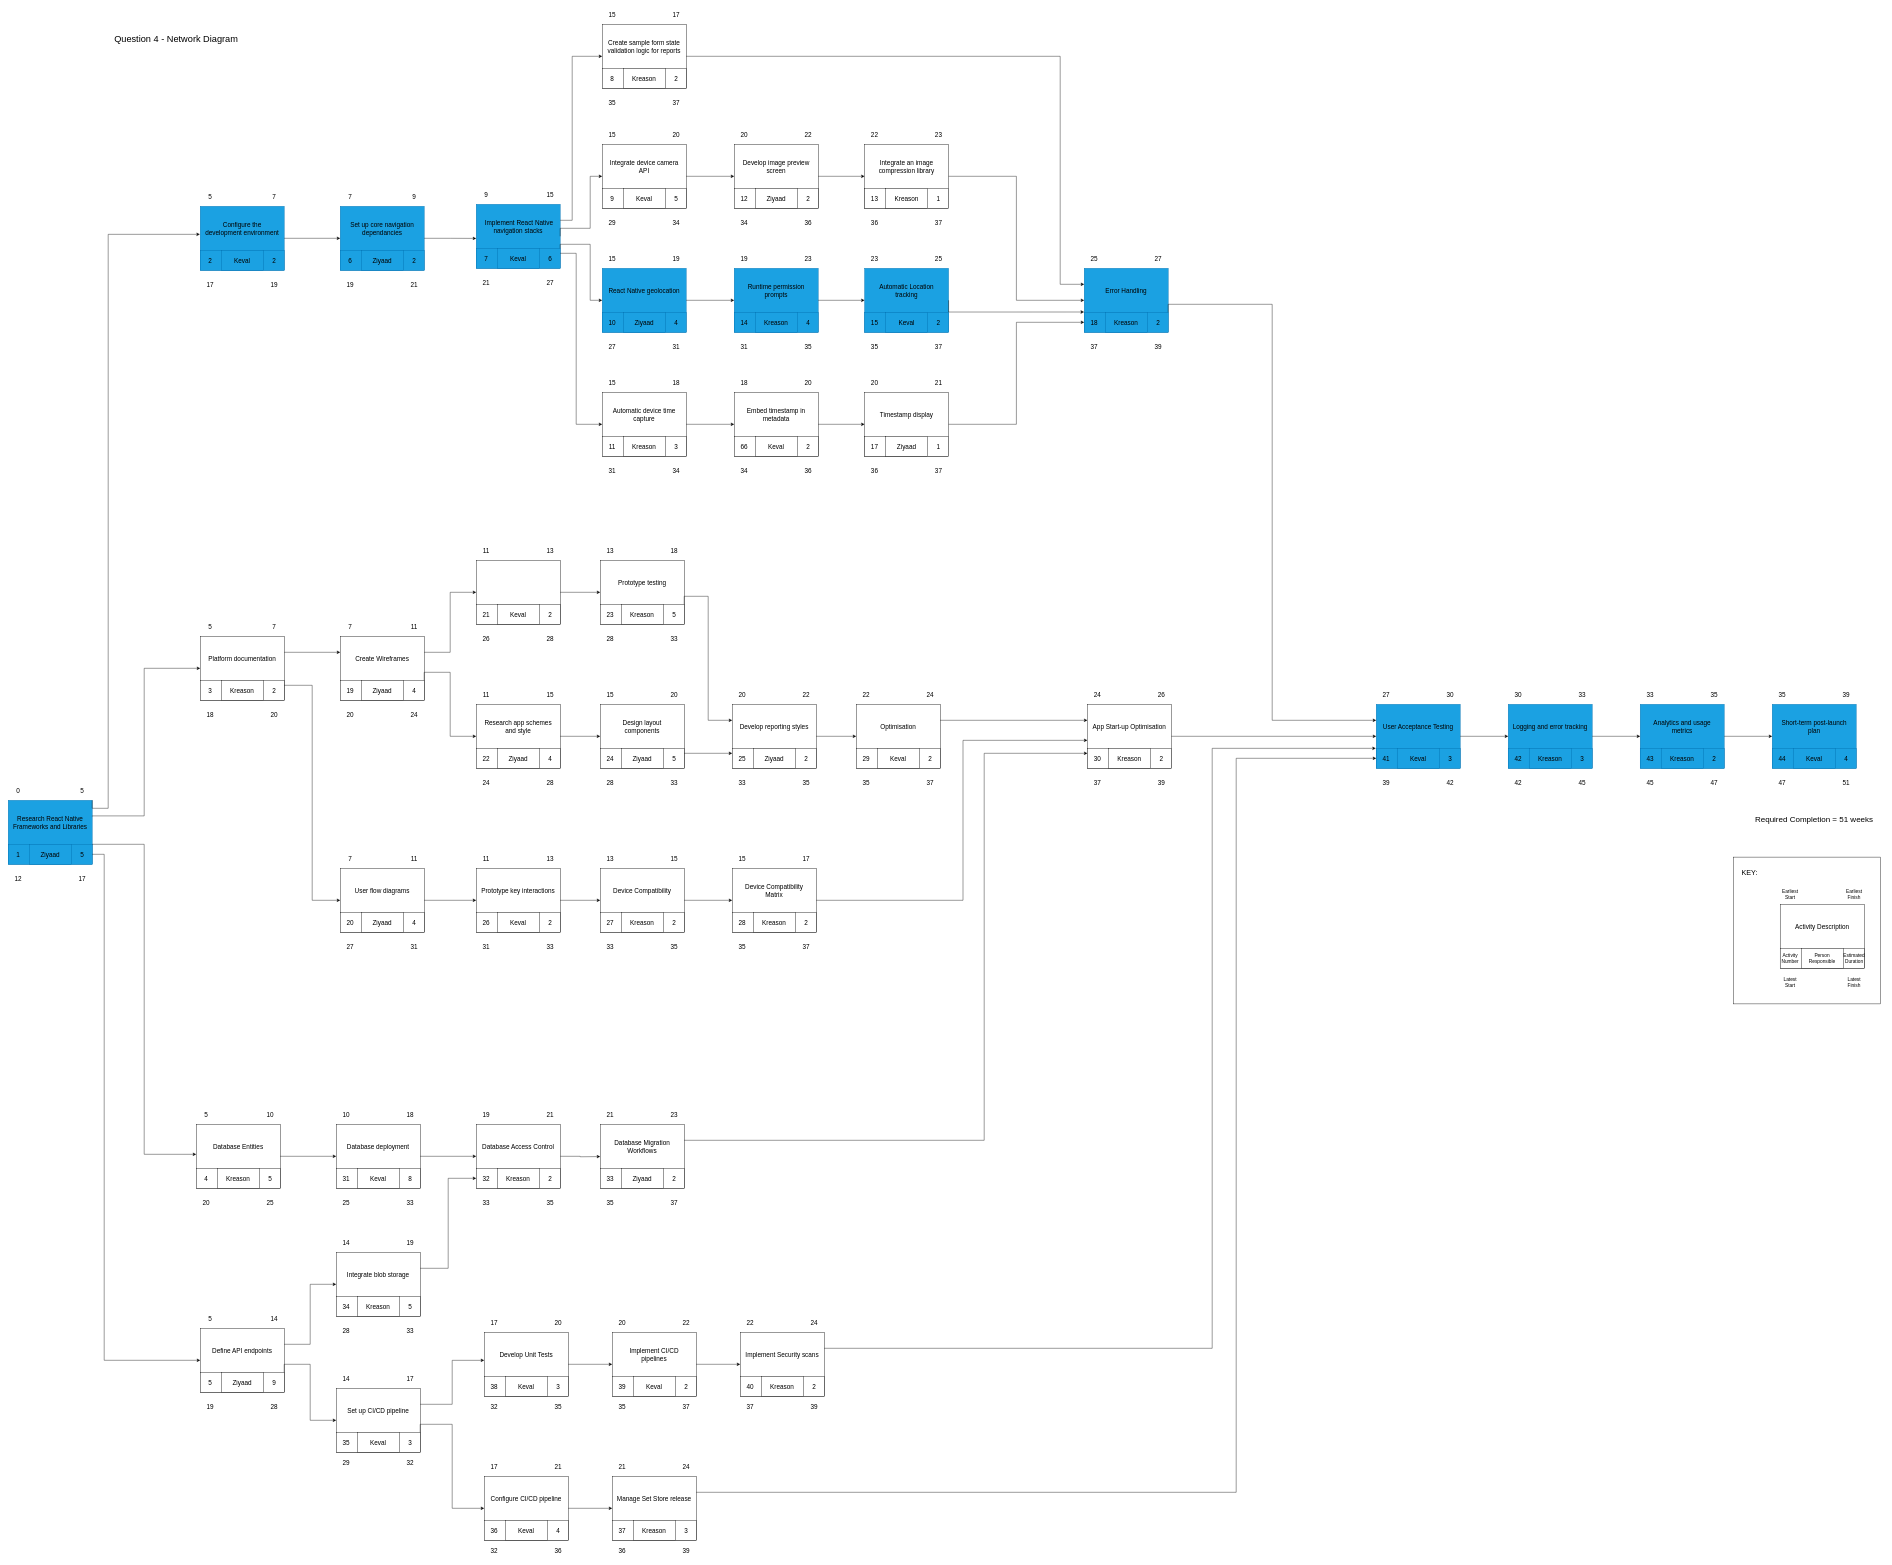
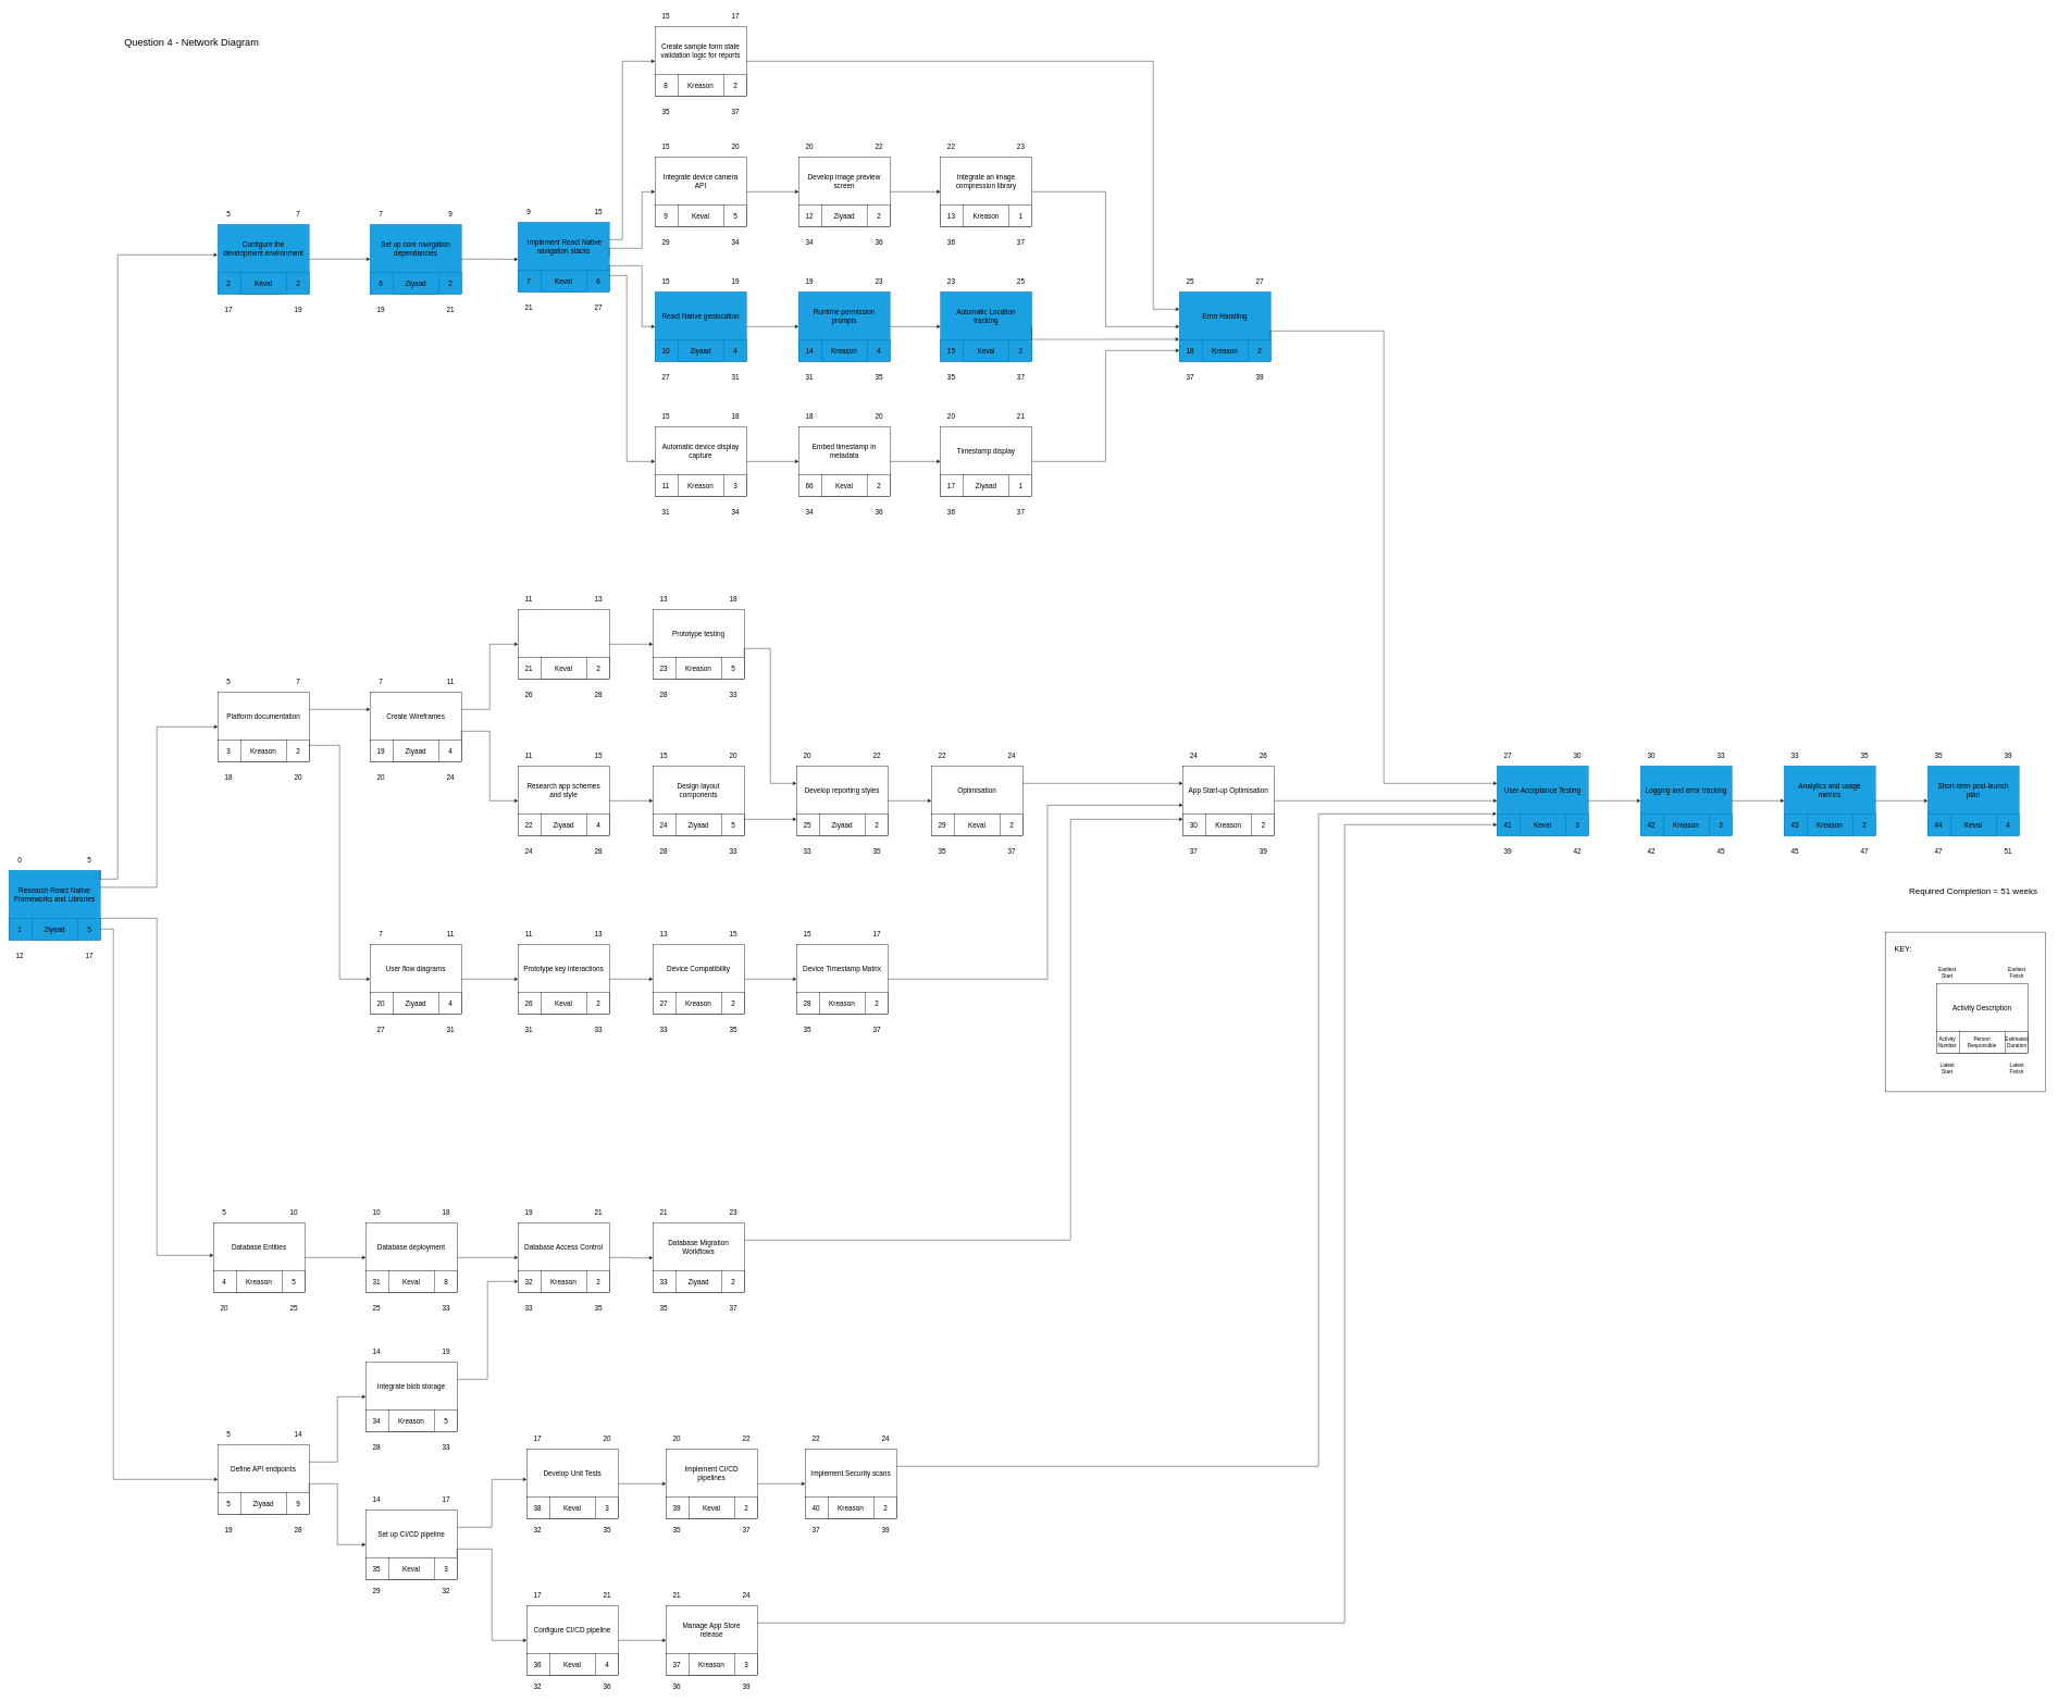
- <mxCell id="308" value="&lt;span style=&quot;font-size: 16px;&quot;&gt;Automatic device time capture&lt;/span&gt;" style="text;strokeColor=none;align=center;fillColor=none;html=1;verticalAlign=middle;whiteSpace=wrap;rounded=0;" vertex="1" parent="304"><mxGeometry x="10" y="50" width="190" height="90" as="geometry" /></mxCell>
+ <mxCell id="308" value="&lt;span style=&quot;font-size: 16px;&quot;&gt;Automatic device display capture&lt;/span&gt;" style="text;strokeColor=none;align=center;fillColor=none;html=1;verticalAlign=middle;whiteSpace=wrap;rounded=0;" vertex="1" parent="304"><mxGeometry x="10" y="50" width="190" height="90" as="geometry" /></mxCell>
- <mxCell id="163" value="&lt;span style=&quot;font-size: 16px;&quot;&gt;Device Compatibility Matrix&lt;/span&gt;" style="text;strokeColor=none;align=center;fillColor=none;html=1;verticalAlign=middle;whiteSpace=wrap;rounded=0;" vertex="1" parent="159"><mxGeometry x="10" y="50" width="190" height="90" as="geometry" /></mxCell>
+ <mxCell id="163" value="&lt;span style=&quot;font-size: 16px;&quot;&gt;Device Timestamp Matrix&lt;/span&gt;" style="text;strokeColor=none;align=center;fillColor=none;html=1;verticalAlign=middle;whiteSpace=wrap;rounded=0;" vertex="1" parent="159"><mxGeometry x="10" y="50" width="190" height="90" as="geometry" /></mxCell>
- <mxCell id="537" value="&lt;span style=&quot;font-size: 16px;&quot;&gt;Manage Set Store release&lt;/span&gt;" style="text;strokeColor=none;align=center;fillColor=none;html=1;verticalAlign=middle;whiteSpace=wrap;rounded=0;" vertex="1" parent="533"><mxGeometry x="20" y="60" width="190" height="90" as="geometry" /></mxCell>
+ <mxCell id="537" value="&lt;span style=&quot;font-size: 16px;&quot;&gt;Manage App Store release&lt;/span&gt;" style="text;strokeColor=none;align=center;fillColor=none;html=1;verticalAlign=middle;whiteSpace=wrap;rounded=0;" vertex="1" parent="533"><mxGeometry x="20" y="60" width="190" height="90" as="geometry" /></mxCell>
